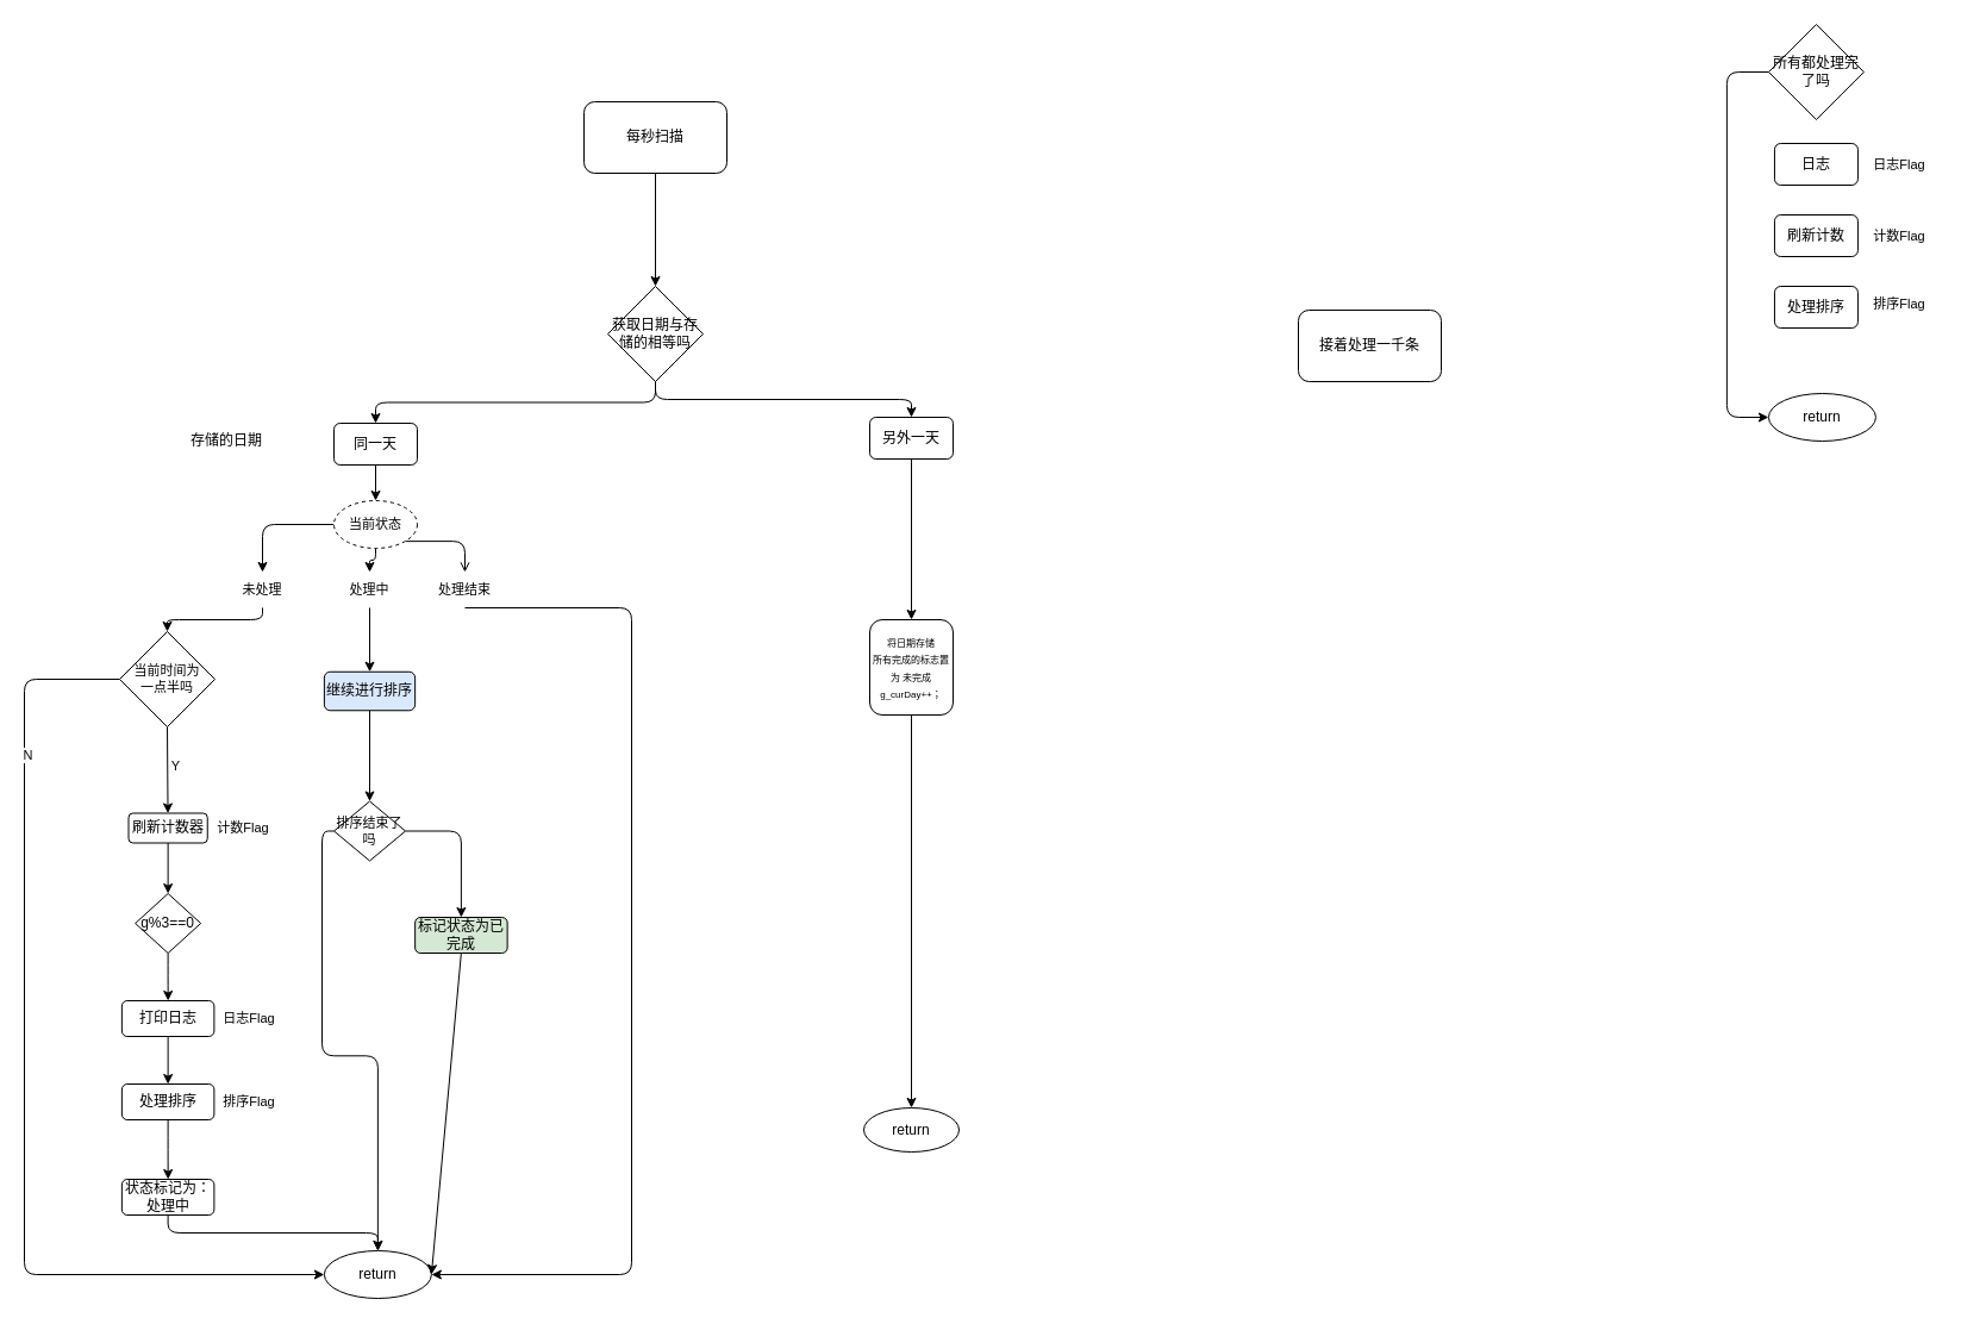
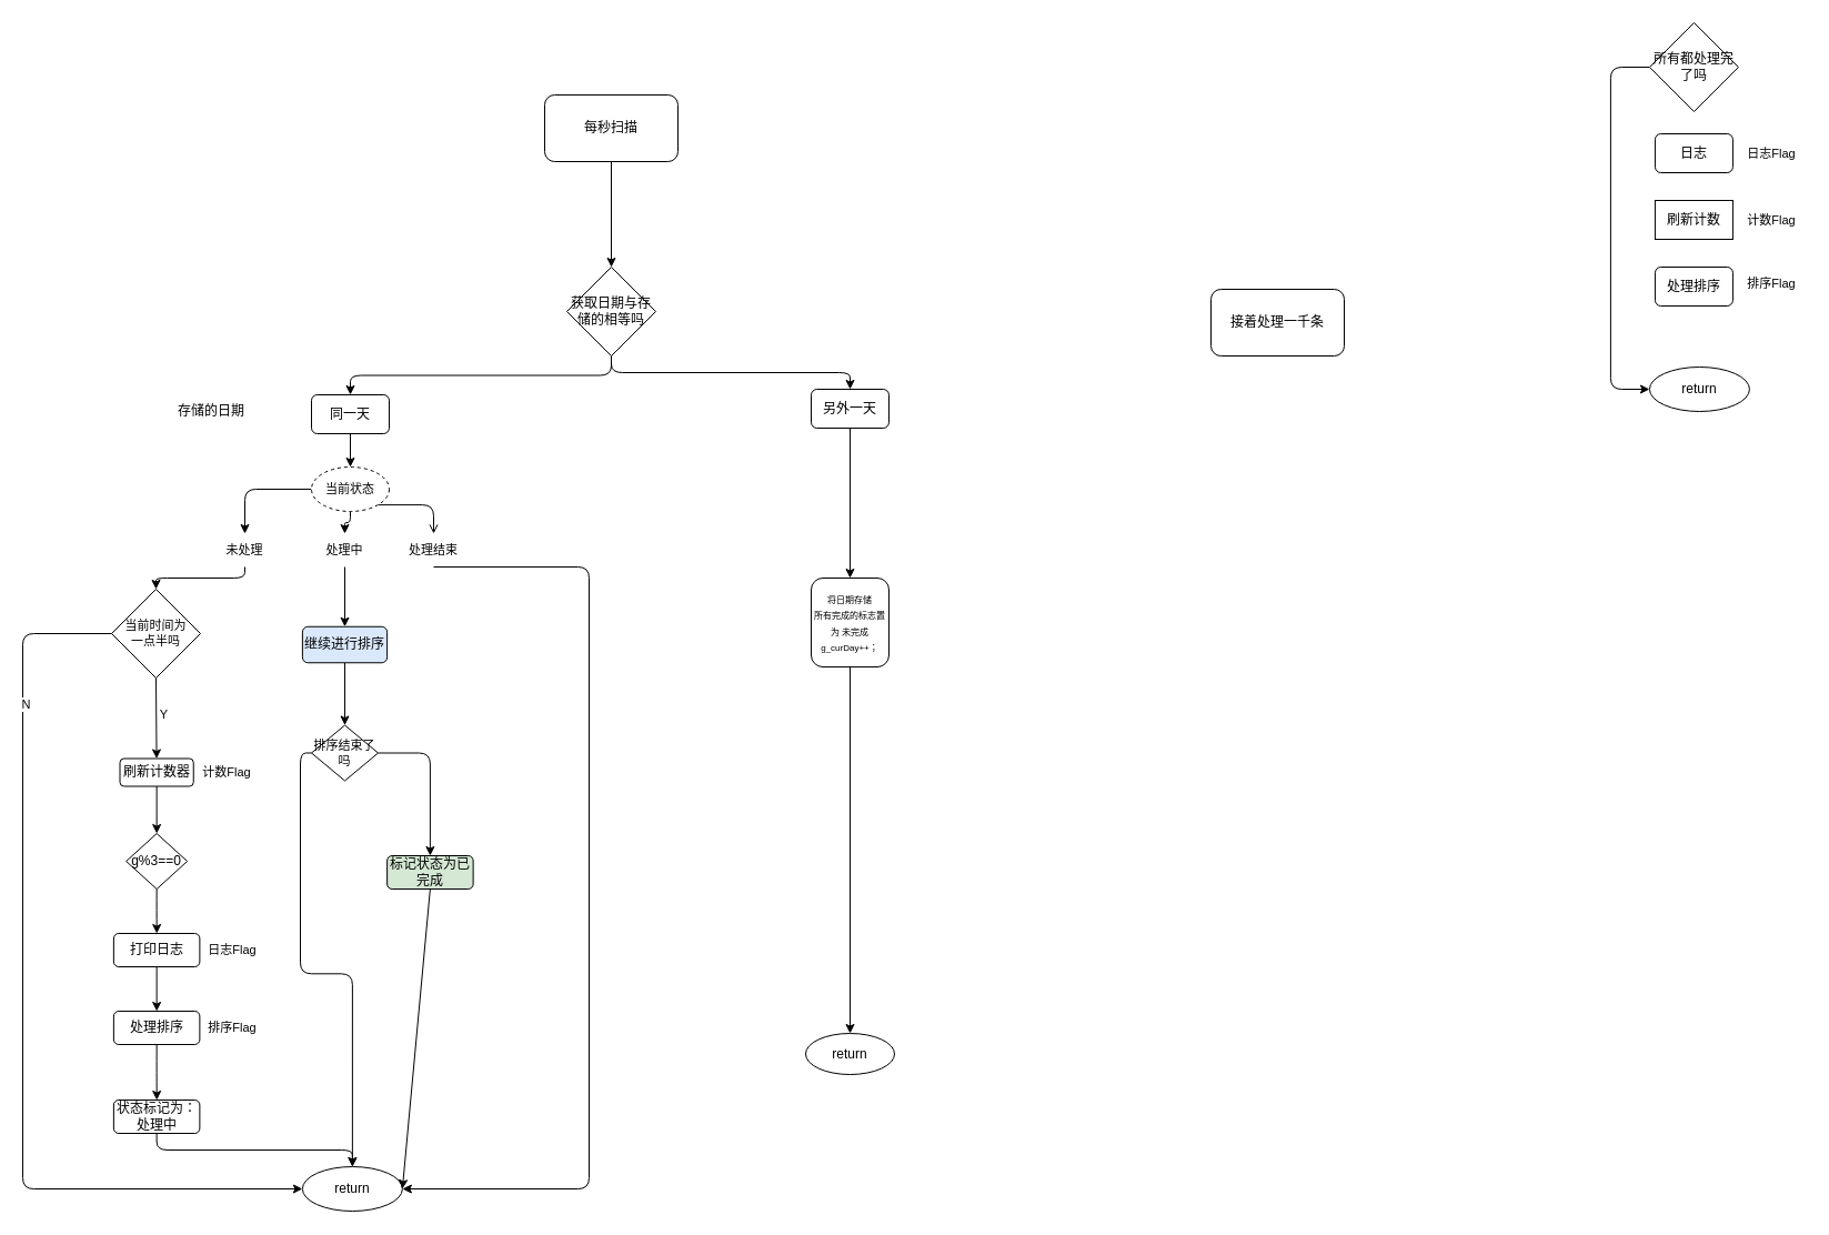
- <mxCell id="23" value="刷新计数" style="rounded=1;whiteSpace=wrap;html=1;" parent="1" vertex="1"><mxGeometry x="1489.94" y="180" width="70" height="35" as="geometry" /></mxCell>
+ <mxCell id="23" value="刷新计数" style="whiteSpace=wrap;html=1;rounded=0;" parent="1" vertex="1"><mxGeometry x="1489.94" y="180" width="70" height="35" as="geometry" /></mxCell>
- <mxCell id="52" value="排序结束了吗" style="rhombus;whiteSpace=wrap;html=1;fontSize=11;" parent="1" vertex="1"><mxGeometry x="280" y="672.5" width="60" height="50" as="geometry" /></mxCell>
+ <mxCell id="52" value="排序结束了吗" style="rhombus;whiteSpace=wrap;html=1;fontSize=11;" parent="1" vertex="1"><mxGeometry x="280" y="652.5" width="60" height="50" as="geometry" /></mxCell>
